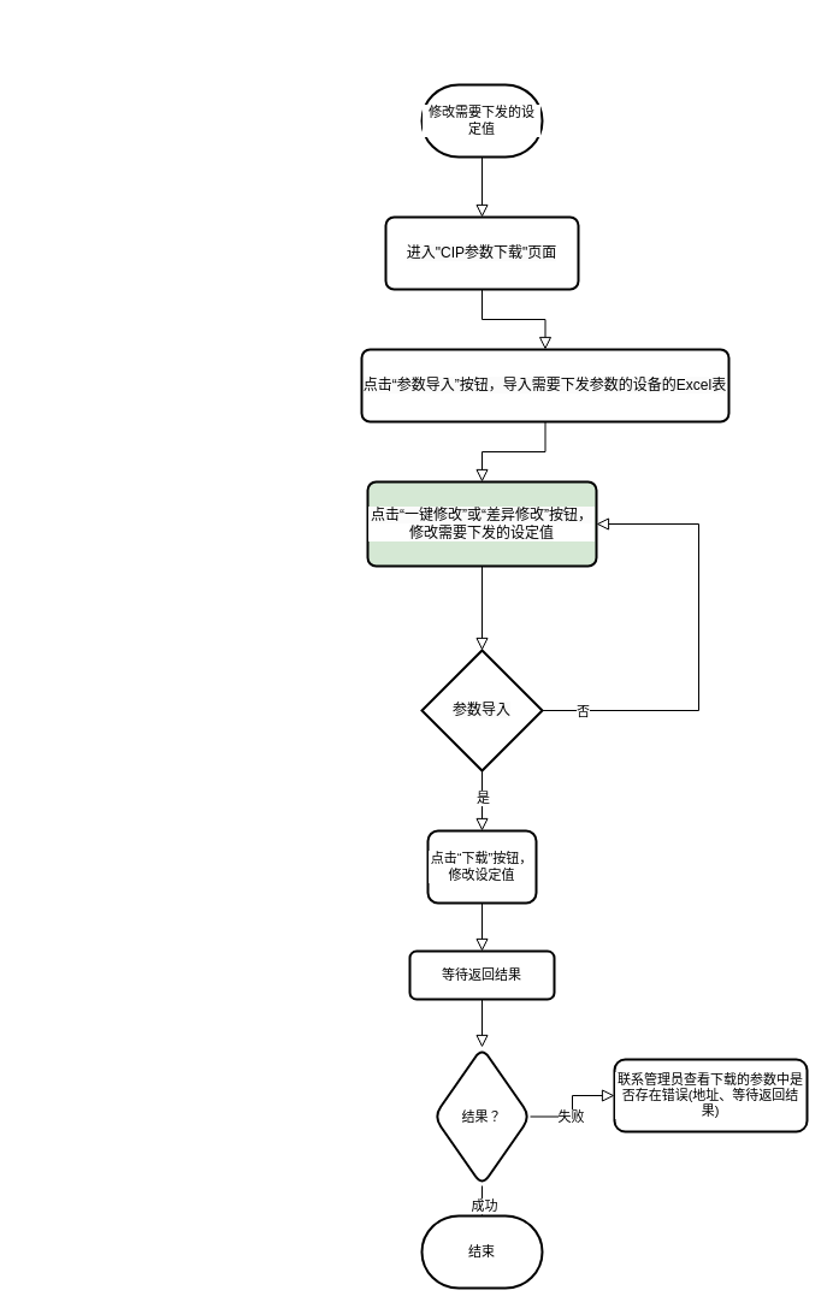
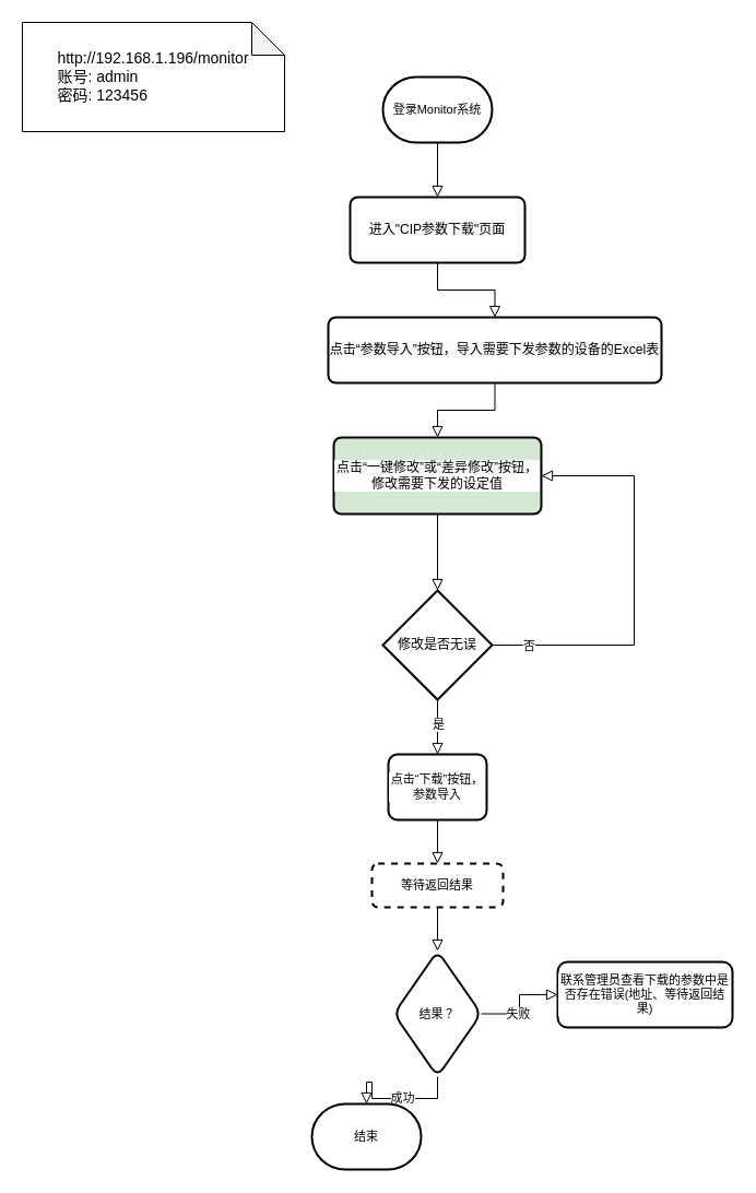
+ <mxCell id="3" value="&lt;div style=&quot;text-align: justify; font-size: 14px;&quot;&gt;&lt;font style=&quot;font-size: 14px;&quot;&gt;http://192.168.1.196/monitor&lt;/font&gt;&lt;/div&gt;&lt;div style=&quot;text-align: justify; font-size: 14px;&quot;&gt;&lt;font style=&quot;font-size: 14px;&quot;&gt;账号: admin&lt;/font&gt;&lt;/div&gt;&lt;div style=&quot;text-align: justify; font-size: 14px;&quot;&gt;&lt;font style=&quot;font-size: 14px;&quot;&gt;密码: 123456&lt;/font&gt;&lt;/div&gt;" style="shape=note;whiteSpace=wrap;html=1;backgroundOutline=1;darkOpacity=0.05;" parent="1" vertex="1"><mxGeometry x="20" y="20" width="240" height="100" as="geometry" /></mxCell>
- <mxCell id="20" value="修改需要下发的设定值" style="strokeWidth=2;html=1;shape=mxgraph.flowchart.terminator;whiteSpace=wrap;fontFamily=Helvetica;fontSize=11;fontColor=default;labelBackgroundColor=default;" parent="1" vertex="1"><mxGeometry x="350" y="70" width="100" height="60" as="geometry" /></mxCell>
+ <mxCell id="20" value="登录Monitor系统" style="strokeWidth=2;html=1;shape=mxgraph.flowchart.terminator;whiteSpace=wrap;fontFamily=Helvetica;fontSize=11;fontColor=default;labelBackgroundColor=default;" parent="1" vertex="1"><mxGeometry x="350" y="70" width="100" height="60" as="geometry" /></mxCell>
- <mxCell id="24" value="&lt;span style=&quot;font-size: 12px; background-color: rgb(251, 251, 251);&quot;&gt;参数导入&lt;/span&gt;" style="strokeWidth=2;html=1;shape=mxgraph.flowchart.decision;whiteSpace=wrap;fontFamily=Helvetica;fontSize=11;fontColor=default;labelBackgroundColor=default;" parent="1" vertex="1"><mxGeometry x="350" y="540" width="100" height="100" as="geometry" /></mxCell>
+ <mxCell id="24" value="&lt;span style=&quot;font-size: 12px; background-color: rgb(251, 251, 251);&quot;&gt;修改是否无误&lt;/span&gt;" style="strokeWidth=2;html=1;shape=mxgraph.flowchart.decision;whiteSpace=wrap;fontFamily=Helvetica;fontSize=11;fontColor=default;labelBackgroundColor=default;" parent="1" vertex="1"><mxGeometry x="350" y="540" width="100" height="100" as="geometry" /></mxCell>
- <mxCell id="12" value="点击“下载”按钮，修改设定值" style="whiteSpace=wrap;html=1;rounded=1;glass=0;strokeWidth=2;shadow=0;strokeColor=default;align=center;verticalAlign=middle;arcSize=14;fontFamily=Helvetica;fontSize=11;fontColor=default;labelBackgroundColor=default;fillColor=default;" parent="1" vertex="1"><mxGeometry x="355" y="690" width="90" height="60" as="geometry" /></mxCell>
+ <mxCell id="12" value="点击“下载”按钮，参数导入" style="whiteSpace=wrap;html=1;rounded=1;glass=0;strokeWidth=2;shadow=0;strokeColor=default;align=center;verticalAlign=middle;arcSize=14;fontFamily=Helvetica;fontSize=11;fontColor=default;labelBackgroundColor=default;fillColor=default;" parent="1" vertex="1"><mxGeometry x="355" y="690" width="90" height="60" as="geometry" /></mxCell>
- <mxCell id="14" value="等待返回结果" style="whiteSpace=wrap;html=1;rounded=1;glass=0;strokeWidth=2;shadow=0;strokeColor=default;align=center;verticalAlign=middle;arcSize=14;fontFamily=Helvetica;fontSize=11;fontColor=default;labelBackgroundColor=default;fillColor=default;" parent="1" vertex="1"><mxGeometry x="340" y="790" width="120" height="40" as="geometry" /></mxCell>
+ <mxCell id="14" value="等待返回结果" style="whiteSpace=wrap;html=1;rounded=1;glass=0;strokeWidth=2;shadow=0;strokeColor=default;align=center;verticalAlign=middle;arcSize=14;fontFamily=Helvetica;fontSize=11;fontColor=default;labelBackgroundColor=default;fillColor=default;dashed=1;" parent="1" vertex="1"><mxGeometry x="340" y="790" width="120" height="40" as="geometry" /></mxCell>
- <mxCell id="25" value="结束" style="strokeWidth=2;html=1;shape=mxgraph.flowchart.terminator;whiteSpace=wrap;fontFamily=Helvetica;fontSize=11;fontColor=default;labelBackgroundColor=default;" parent="1" vertex="1"><mxGeometry x="350" y="1010" width="100" height="60" as="geometry" /></mxCell>
+ <mxCell id="25" value="结束" style="strokeWidth=2;html=1;shape=mxgraph.flowchart.terminator;whiteSpace=wrap;fontFamily=Helvetica;fontSize=11;fontColor=default;labelBackgroundColor=default;" parent="1" vertex="1"><mxGeometry x="285" y="1010" width="100" height="60" as="geometry" /></mxCell>
